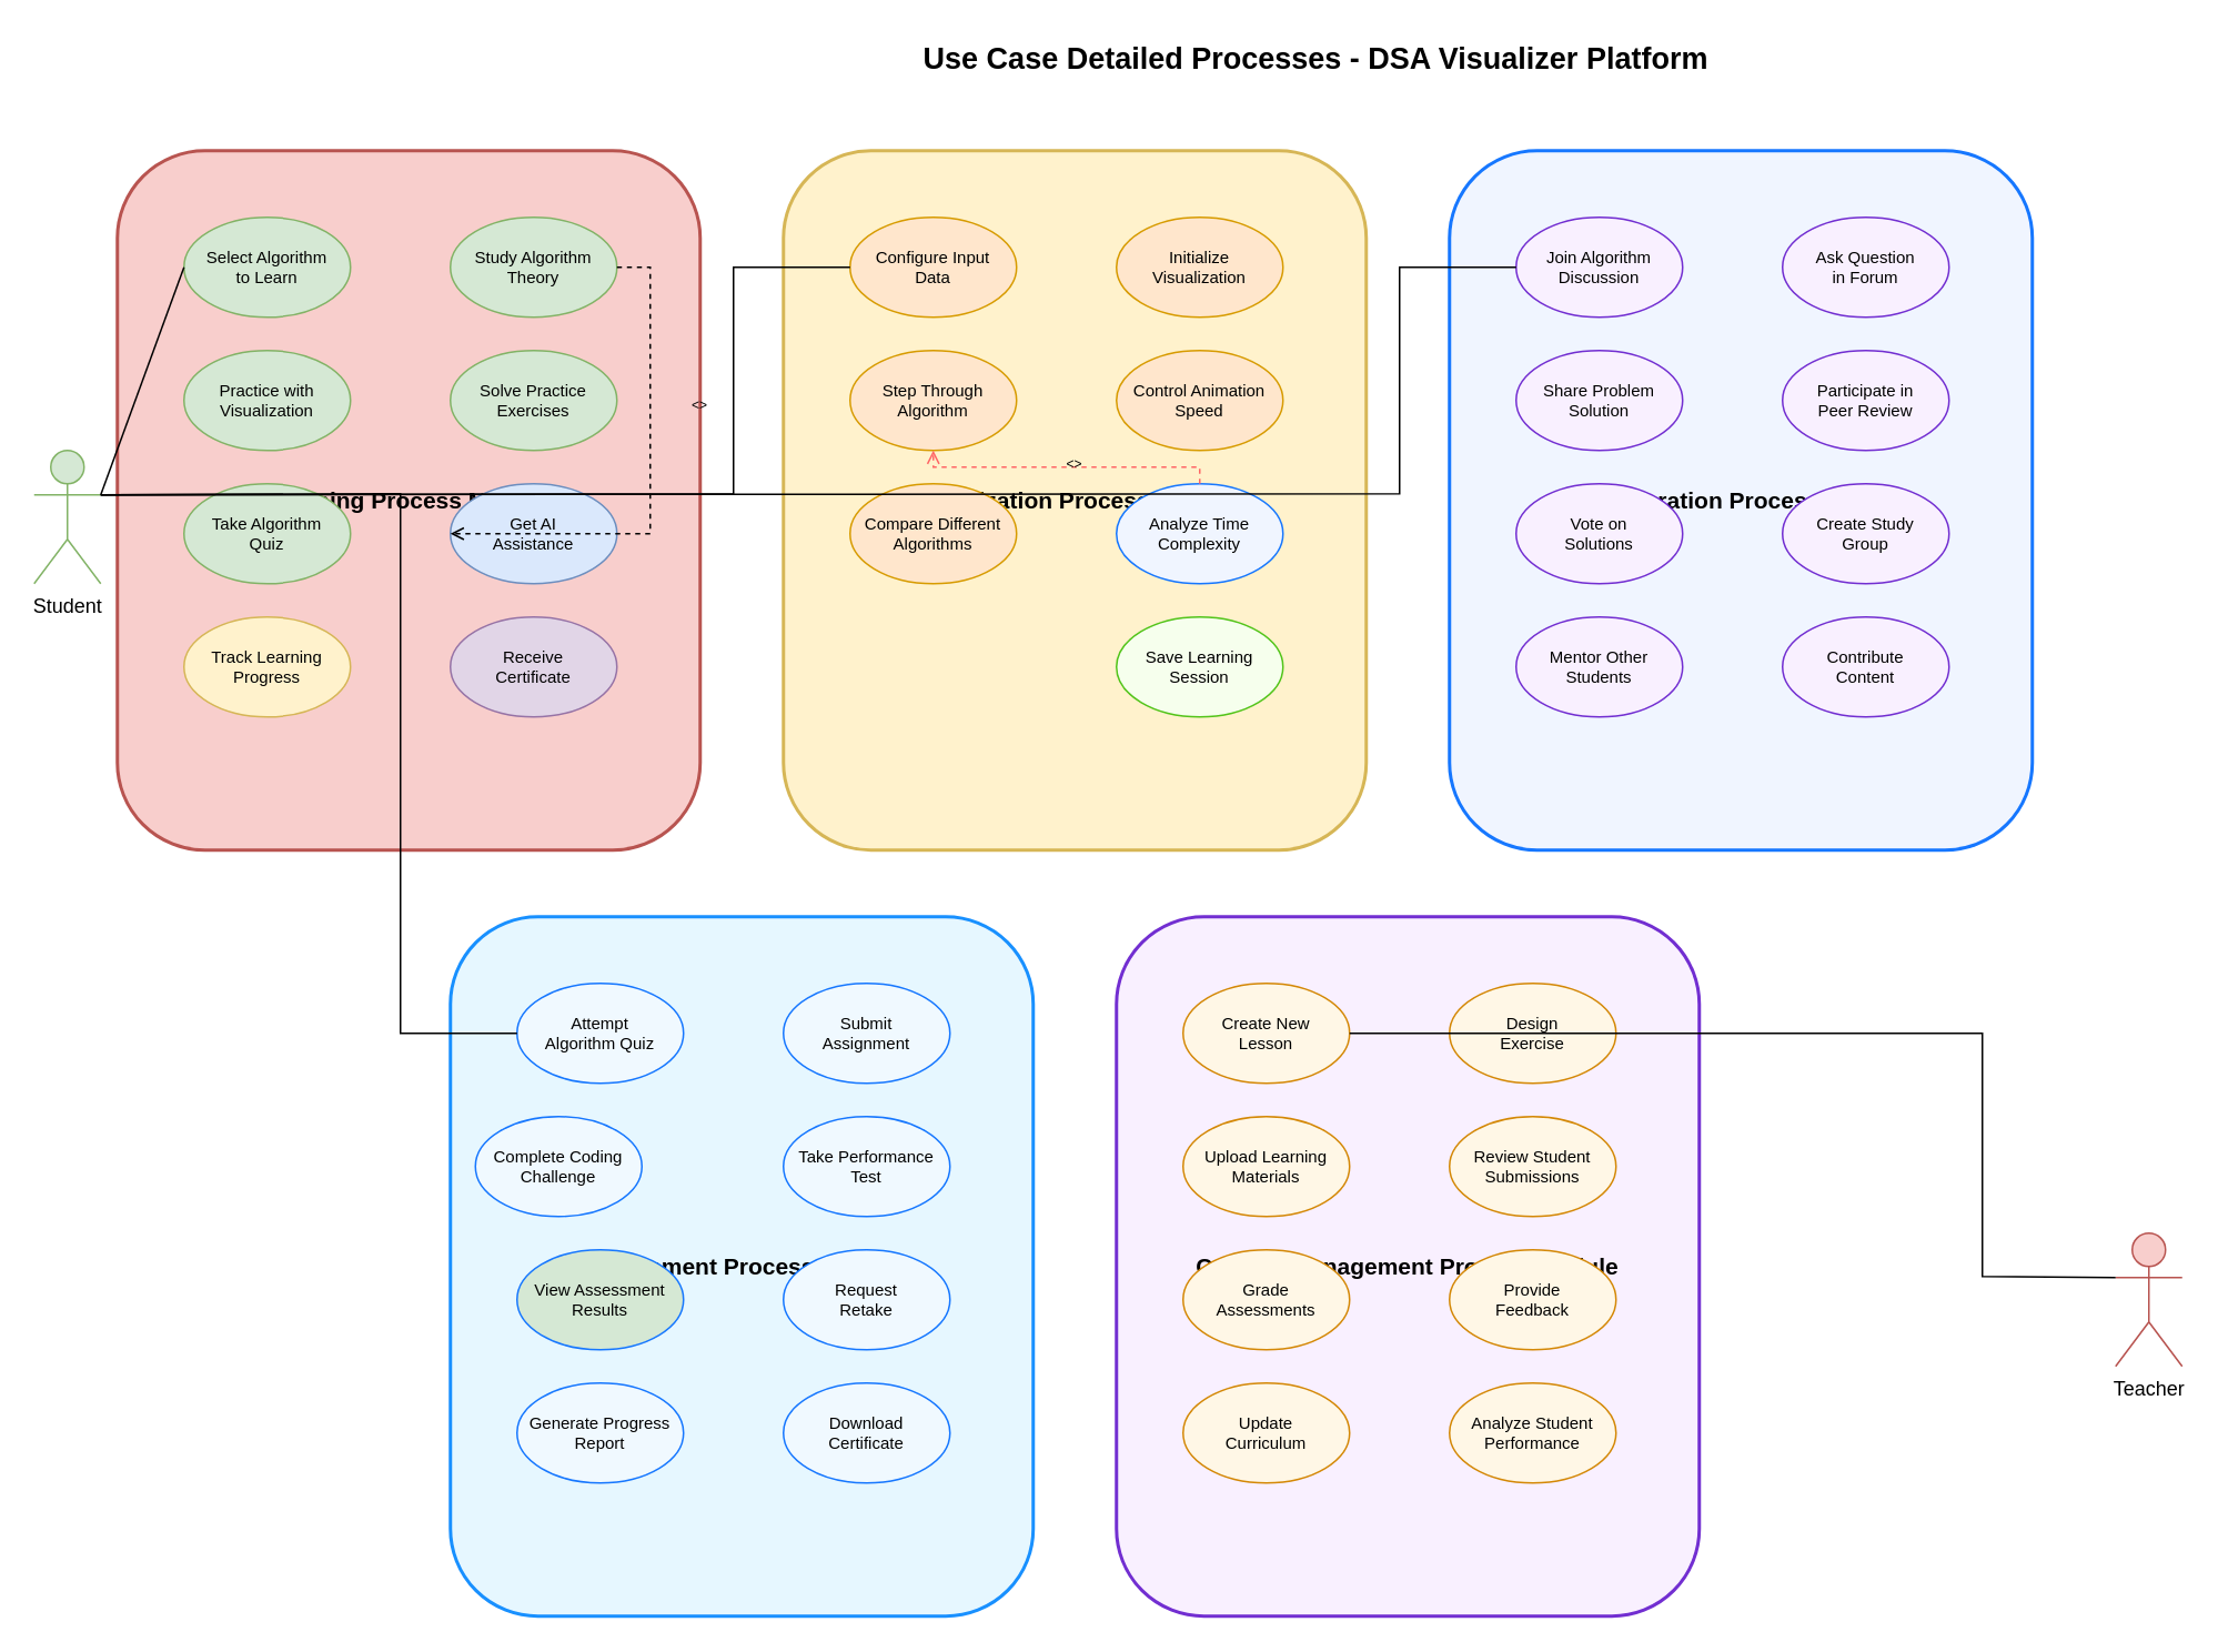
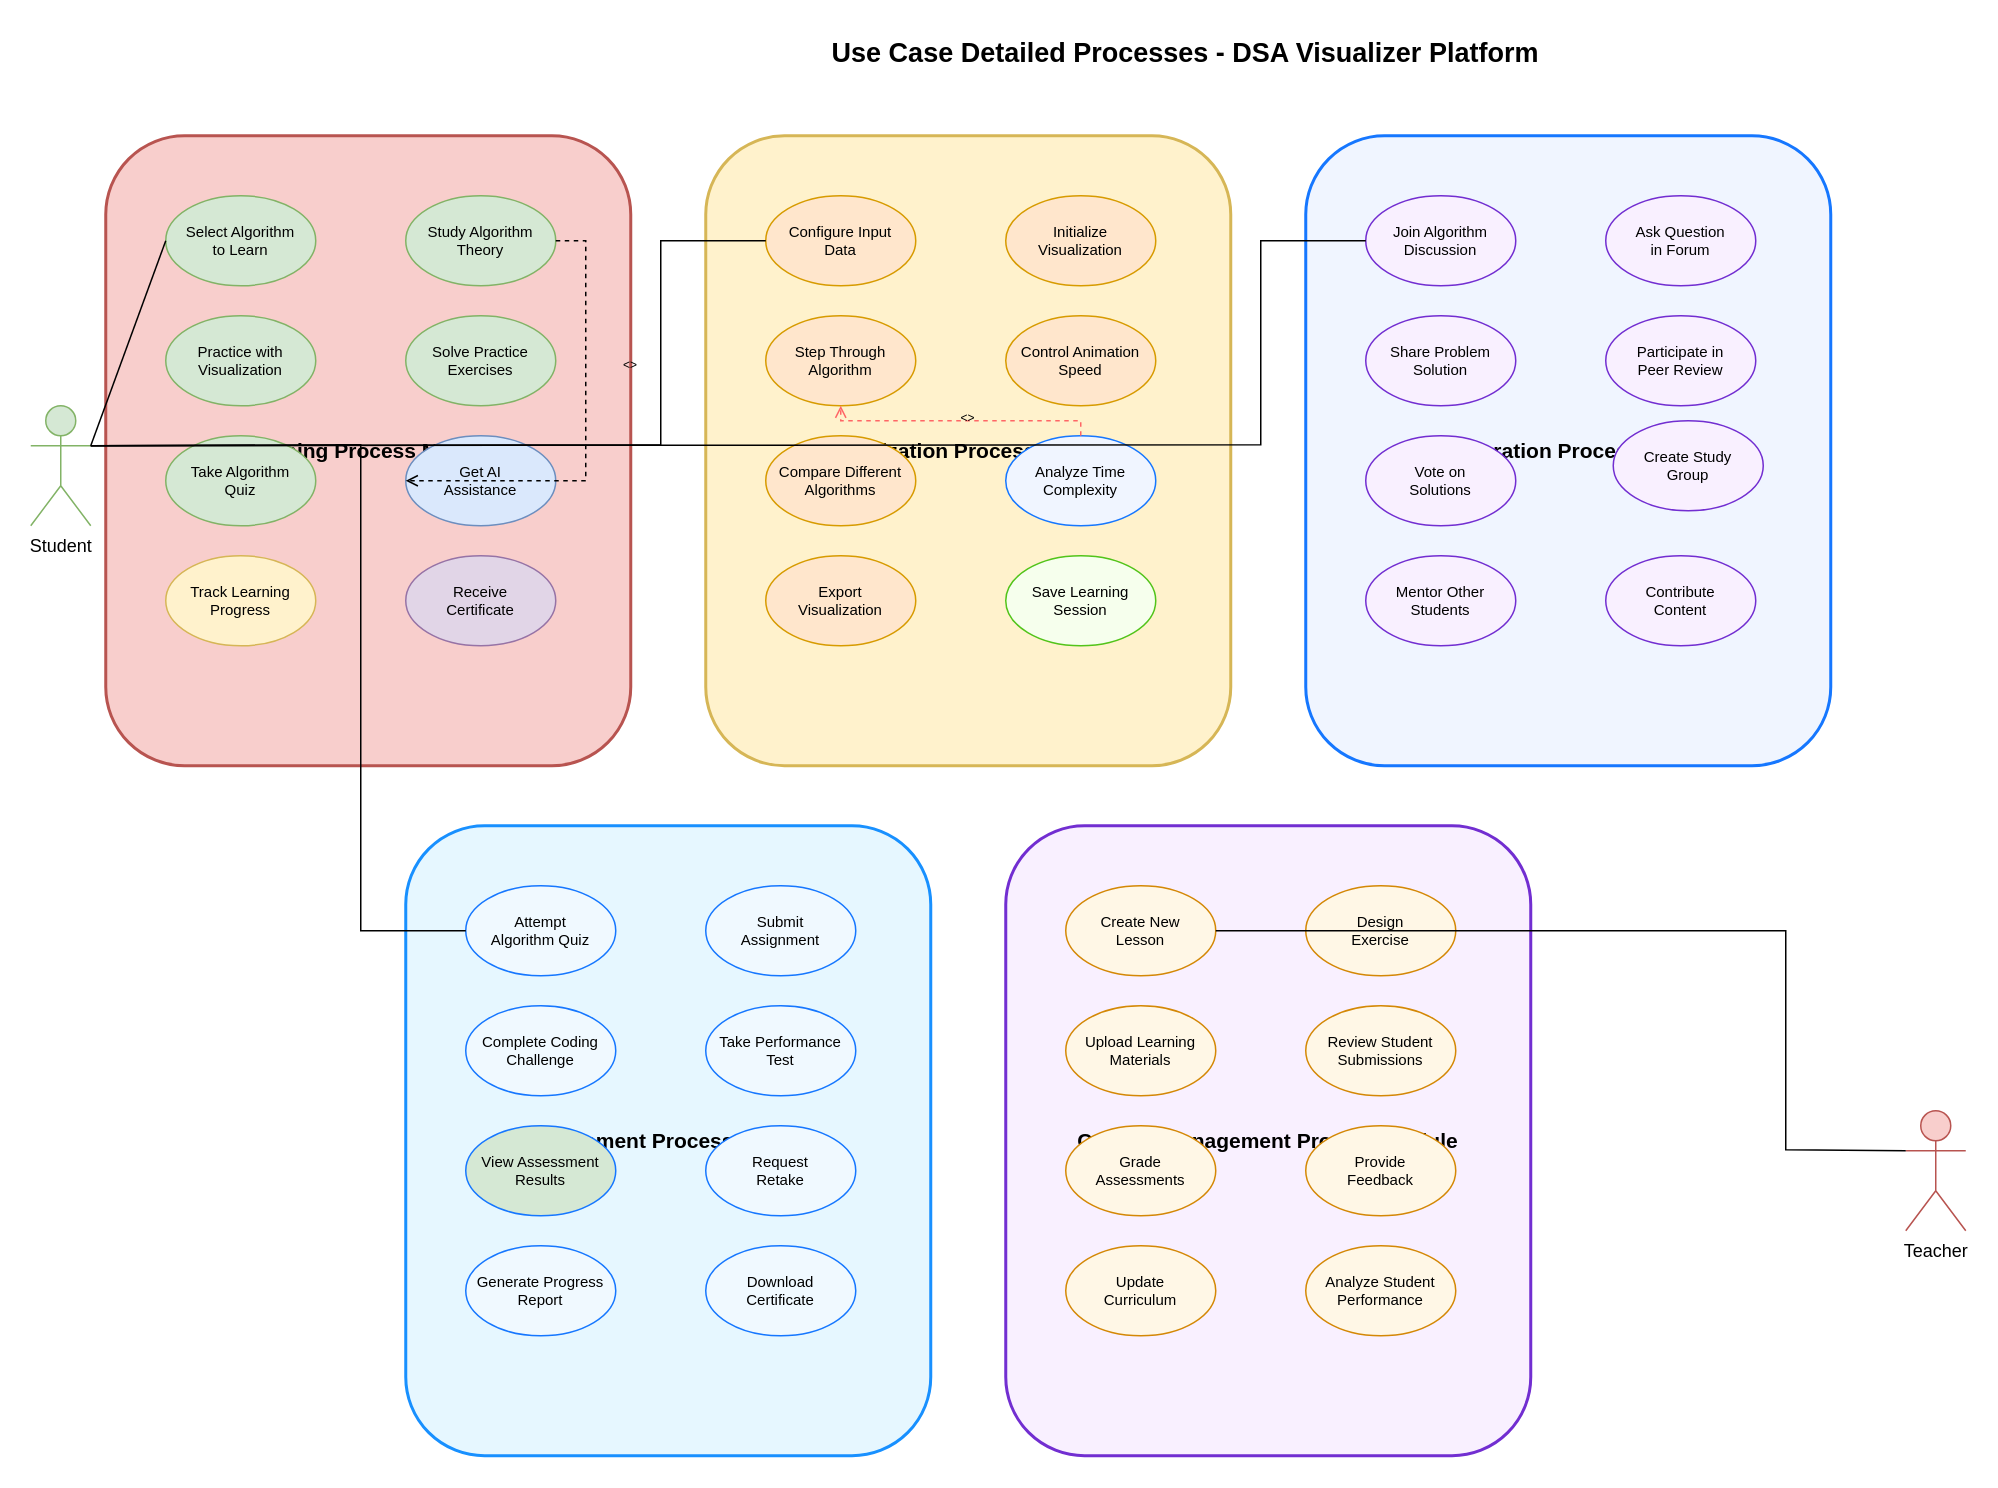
- <mxCell id="27" value="Create Study&#10;Group" style="ellipse;whiteSpace=wrap;html=1;fontSize=10;fillColor=#f9f0ff;strokeColor=#722ed1" vertex="1" parent="1"><mxGeometry x="1070" y="290" width="100" height="60" as="geometry" /></mxCell>
+ <mxCell id="27" value="Create Study&#10;Group" style="ellipse;whiteSpace=wrap;html=1;fontSize=10;fillColor=#f9f0ff;strokeColor=#722ed1" vertex="1" parent="1"><mxGeometry x="1075" y="280" width="100" height="60" as="geometry" /></mxCell>
+ <mxCell id="19" value="Export&#10;Visualization" style="ellipse;whiteSpace=wrap;html=1;fontSize=10;fillColor=#ffe6cc;strokeColor=#d79b00" vertex="1" parent="1"><mxGeometry x="510" y="370" width="100" height="60" as="geometry" /></mxCell>
- <mxCell id="33" value="Complete Coding&#10;Challenge" style="ellipse;whiteSpace=wrap;html=1;fontSize=10;fillColor=#f0f9ff;strokeColor=#1677ff" vertex="1" parent="1"><mxGeometry x="285" y="670" width="100" height="60" as="geometry" /></mxCell>
+ <mxCell id="33" value="Complete Coding&#10;Challenge" style="ellipse;whiteSpace=wrap;html=1;fontSize=10;fillColor=#f0f9ff;strokeColor=#1677ff" vertex="1" parent="1"><mxGeometry x="310" y="670" width="100" height="60" as="geometry" /></mxCell>
